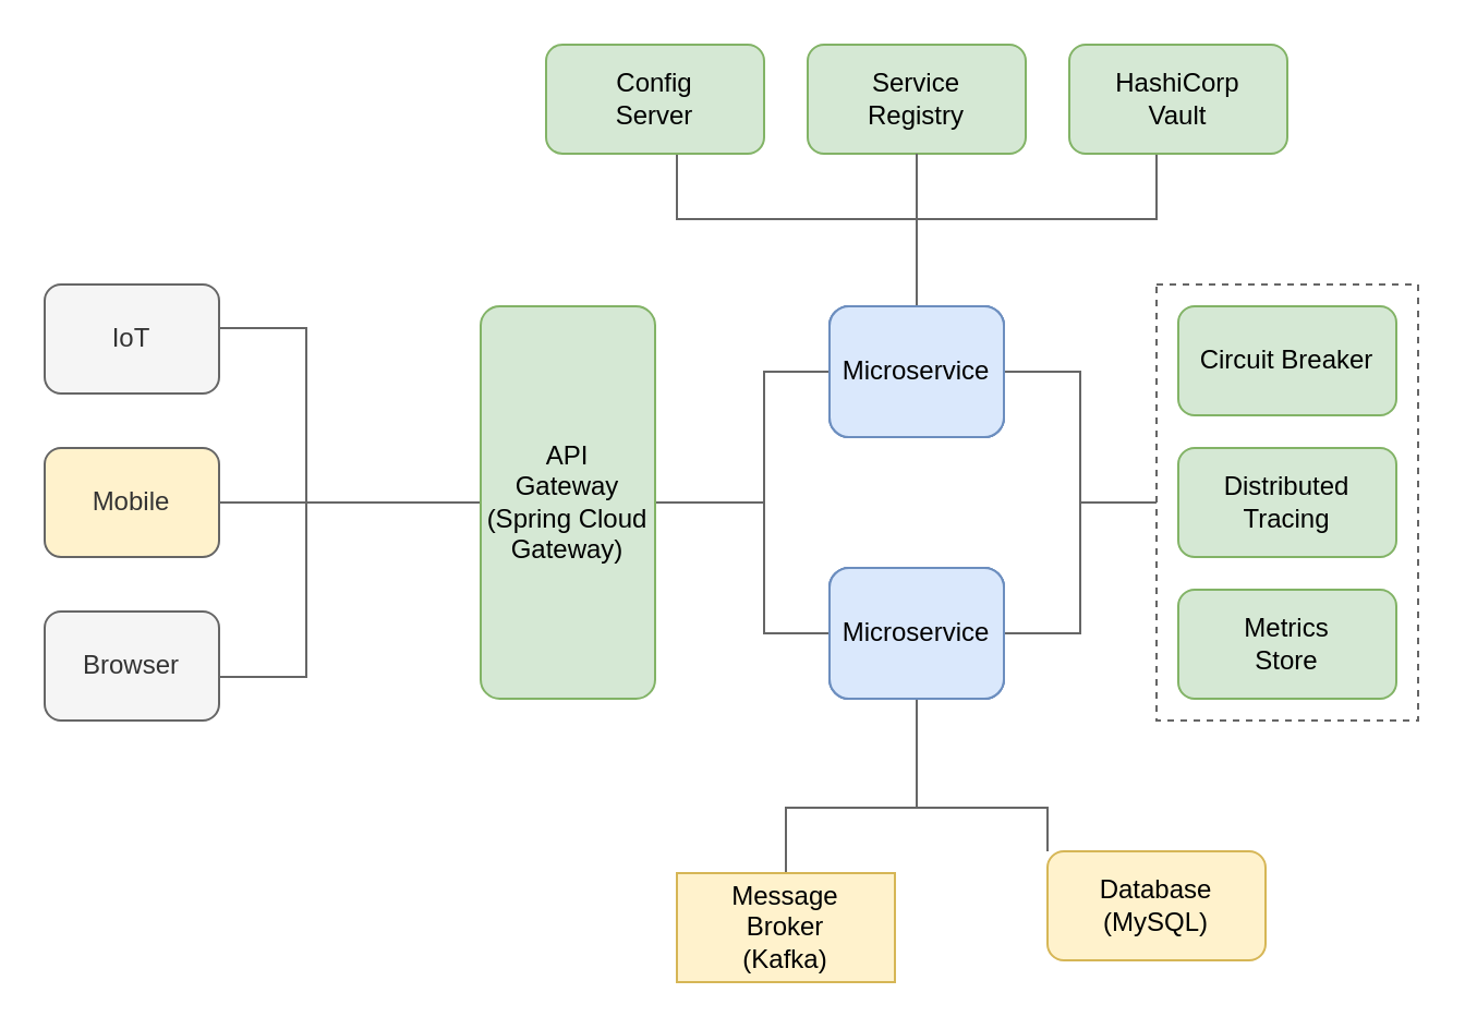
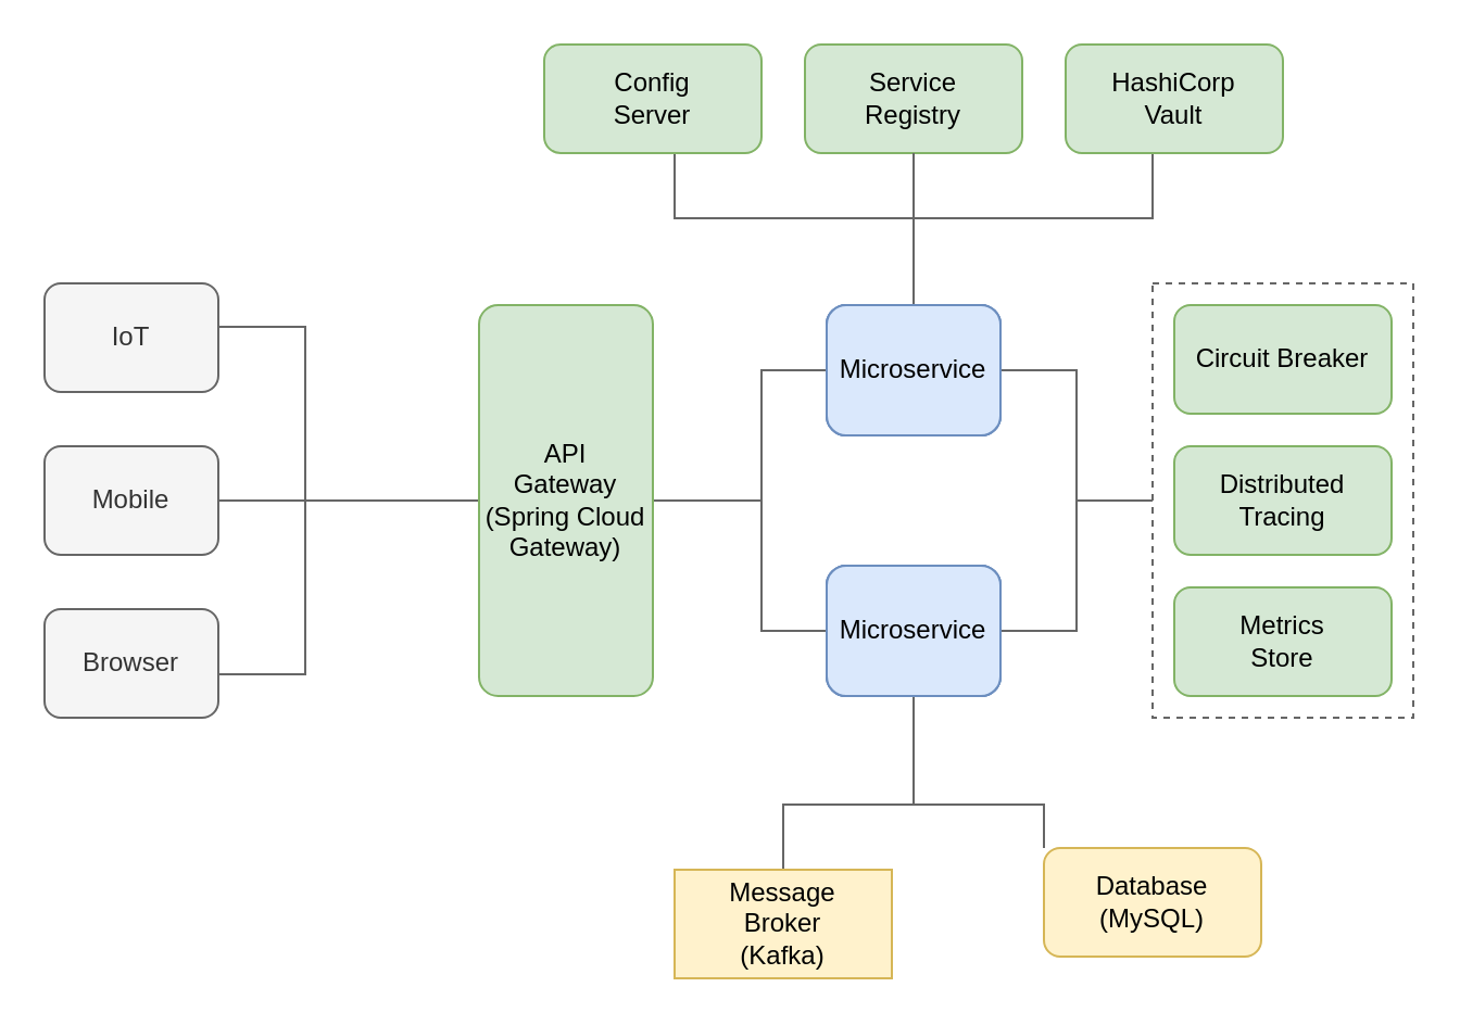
- <mxCell id="5" value="Mobile" style="rounded=1;whiteSpace=wrap;html=1;sketch=0;fillColor=#fff2cc;fontColor=#333333;strokeColor=#666666;" parent="1" vertex="1"><mxGeometry x="20" y="205" width="80" height="50" as="geometry" /></mxCell>
+ <mxCell id="5" value="Mobile" style="rounded=1;whiteSpace=wrap;html=1;sketch=0;fillColor=#f5f5f5;fontColor=#333333;strokeColor=#666666;" parent="1" vertex="1"><mxGeometry x="20" y="205" width="80" height="50" as="geometry" /></mxCell>
